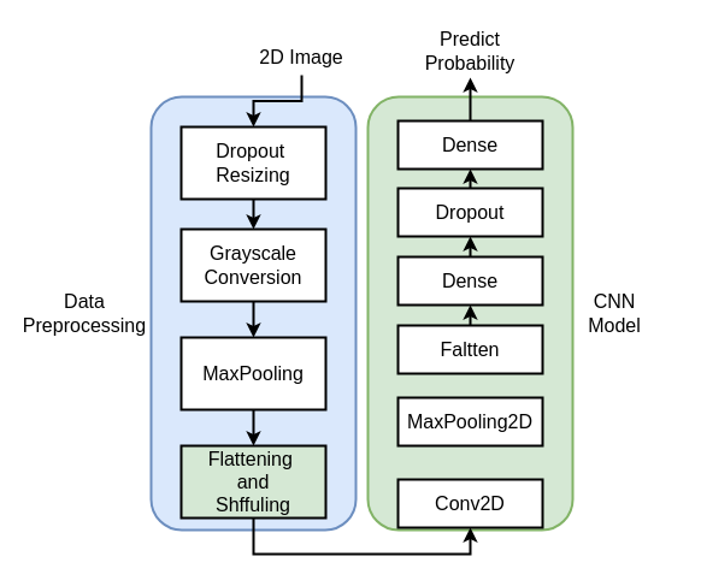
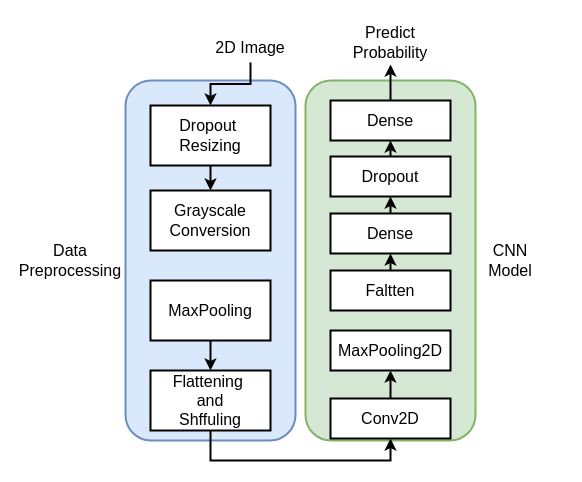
- <mxCell id="8" style="edgeStyle=orthogonalEdgeStyle;rounded=0;orthogonalLoop=1;jettySize=auto;html=1;exitX=0.5;exitY=1;exitDx=0;exitDy=0;entryX=0.5;entryY=0;entryDx=0;entryDy=0;strokeWidth=2;" edge="1" parent="1" source="9" target="11"><mxGeometry relative="1" as="geometry" /></mxCell>
+ <mxCell id="14" style="edgeStyle=orthogonalEdgeStyle;rounded=0;orthogonalLoop=1;jettySize=auto;html=1;exitX=0.5;exitY=0;exitDx=0;exitDy=0;entryX=0.5;entryY=1;entryDx=0;entryDy=0;strokeWidth=2;" edge="1" parent="1" source="15" target="19"><mxGeometry relative="1" as="geometry" /></mxCell>
- <mxCell id="13" value="&lt;span style=&quot;font-size: 16px;&quot;&gt;Flattening&amp;nbsp;&lt;/span&gt;&lt;div&gt;&lt;span style=&quot;font-size: 16px;&quot;&gt;and&lt;/span&gt;&lt;/div&gt;&lt;div&gt;&lt;span style=&quot;font-size: 16px;&quot;&gt;Shffuling&lt;/span&gt;&lt;/div&gt;" style="rounded=0;whiteSpace=wrap;html=1;strokeWidth=2;fillColor=#d5e8d4;" vertex="1" parent="1"><mxGeometry x="150" y="370" width="120" height="60" as="geometry" /></mxCell>
+ <mxCell id="13" value="&lt;span style=&quot;font-size: 16px;&quot;&gt;Flattening&amp;nbsp;&lt;/span&gt;&lt;div&gt;&lt;span style=&quot;font-size: 16px;&quot;&gt;and&lt;/span&gt;&lt;/div&gt;&lt;div&gt;&lt;span style=&quot;font-size: 16px;&quot;&gt;Shffuling&lt;/span&gt;&lt;/div&gt;" style="rounded=0;whiteSpace=wrap;html=1;strokeWidth=2;" vertex="1" parent="1"><mxGeometry x="150" y="370" width="120" height="60" as="geometry" /></mxCell>
